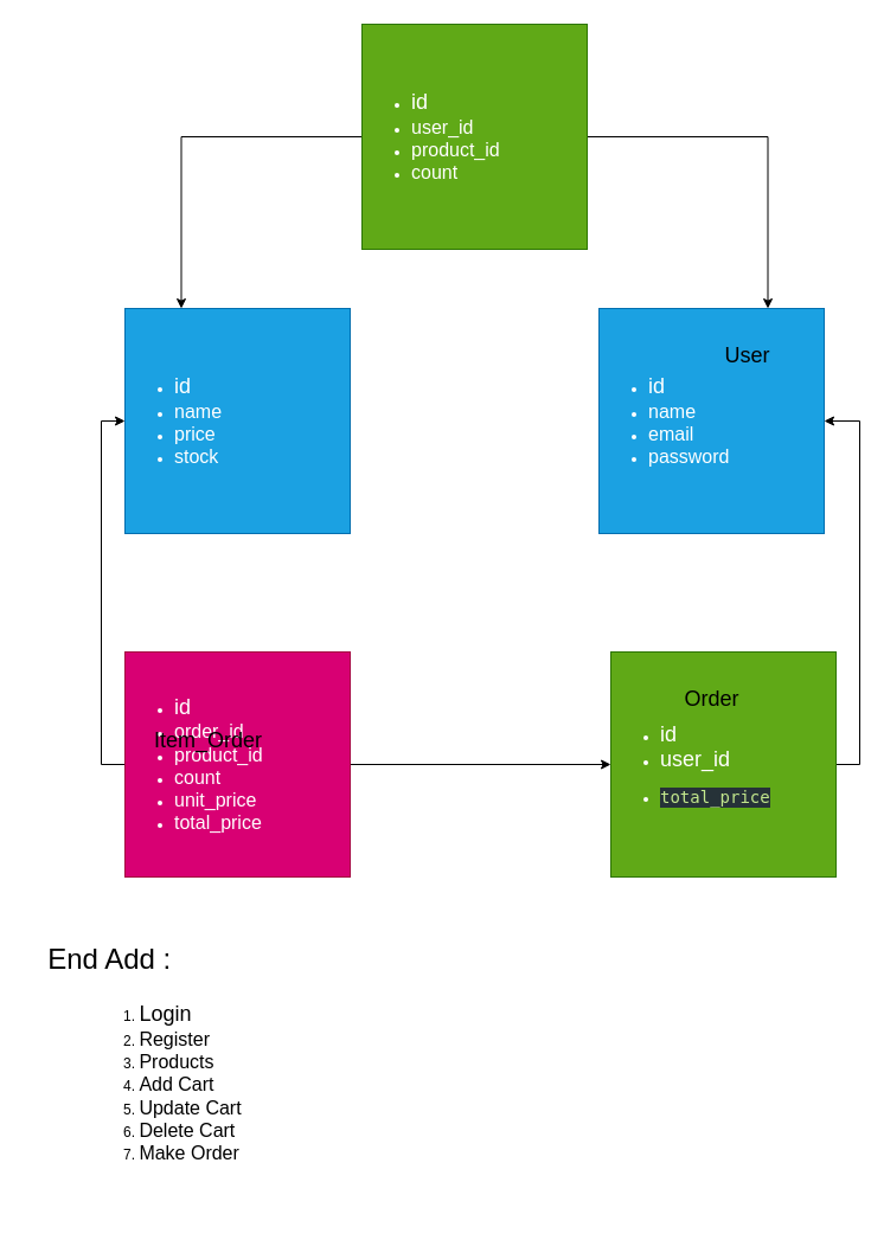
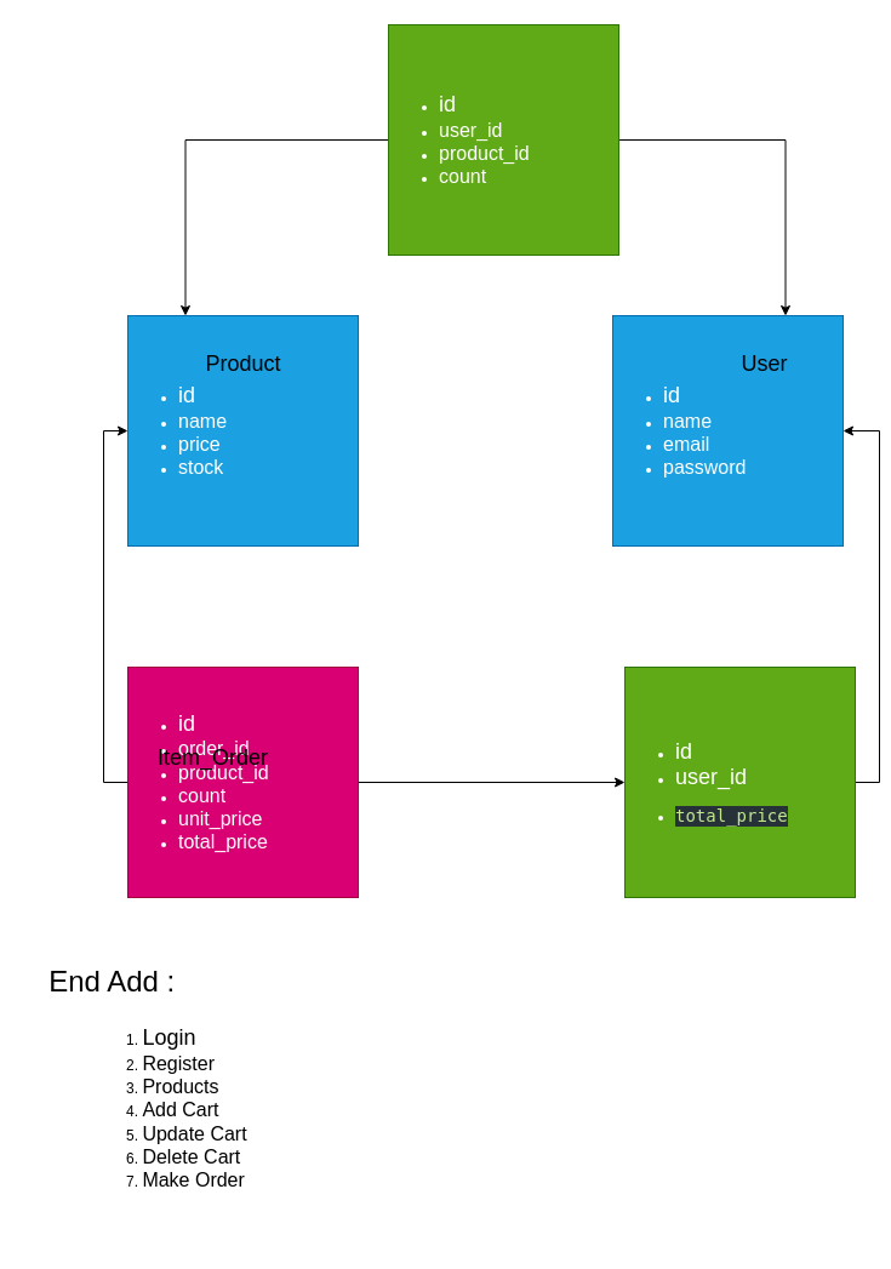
- <mxCell id="15" value="&lt;ul&gt;&lt;li&gt;&lt;font style=&quot;font-size: 18px;&quot;&gt;id&lt;/font&gt;&lt;/li&gt;&lt;li&gt;&lt;font size=&quot;3&quot;&gt;user_id&lt;/font&gt;&lt;/li&gt;&lt;li&gt;&lt;font size=&quot;3&quot;&gt;product_id&lt;/font&gt;&lt;/li&gt;&lt;li&gt;&lt;font size=&quot;3&quot;&gt;count&lt;/font&gt;&lt;/li&gt;&lt;/ul&gt;" style="whiteSpace=wrap;html=1;aspect=fixed;align=left;fillColor=#60a917;fontColor=#ffffff;strokeColor=#2D7600;" vertex="1" parent="1"><mxGeometry x="305" y="20" width="190" height="190" as="geometry" /></mxCell>
+ <mxCell id="15" value="&lt;ul&gt;&lt;li&gt;&lt;font style=&quot;font-size: 18px;&quot;&gt;id&lt;/font&gt;&lt;/li&gt;&lt;li&gt;&lt;font size=&quot;3&quot;&gt;user_id&lt;/font&gt;&lt;/li&gt;&lt;li&gt;&lt;font size=&quot;3&quot;&gt;product_id&lt;/font&gt;&lt;/li&gt;&lt;li&gt;&lt;font size=&quot;3&quot;&gt;count&lt;/font&gt;&lt;/li&gt;&lt;/ul&gt;" style="whiteSpace=wrap;html=1;aspect=fixed;align=left;fillColor=#60a917;fontColor=#ffffff;strokeColor=#2D7600;" vertex="1" parent="1"><mxGeometry x="320" y="20" width="190" height="190" as="geometry" /></mxCell>
+ <mxCell id="3" value="&lt;font style=&quot;font-size: 18px;&quot;&gt;Product&lt;/font&gt;" style="text;html=1;align=center;verticalAlign=middle;resizable=0;points=[];autosize=1;strokeColor=none;fillColor=none;" vertex="1" parent="1"><mxGeometry x="155" y="280" width="90" height="40" as="geometry" /></mxCell>
- <mxCell id="8" value="&lt;font style=&quot;font-size: 18px;&quot;&gt;Order&lt;/font&gt;" style="text;html=1;align=center;verticalAlign=middle;resizable=0;points=[];autosize=1;strokeColor=none;fillColor=none;" vertex="1" parent="1"><mxGeometry x="565" y="570" width="70" height="40" as="geometry" /></mxCell>
